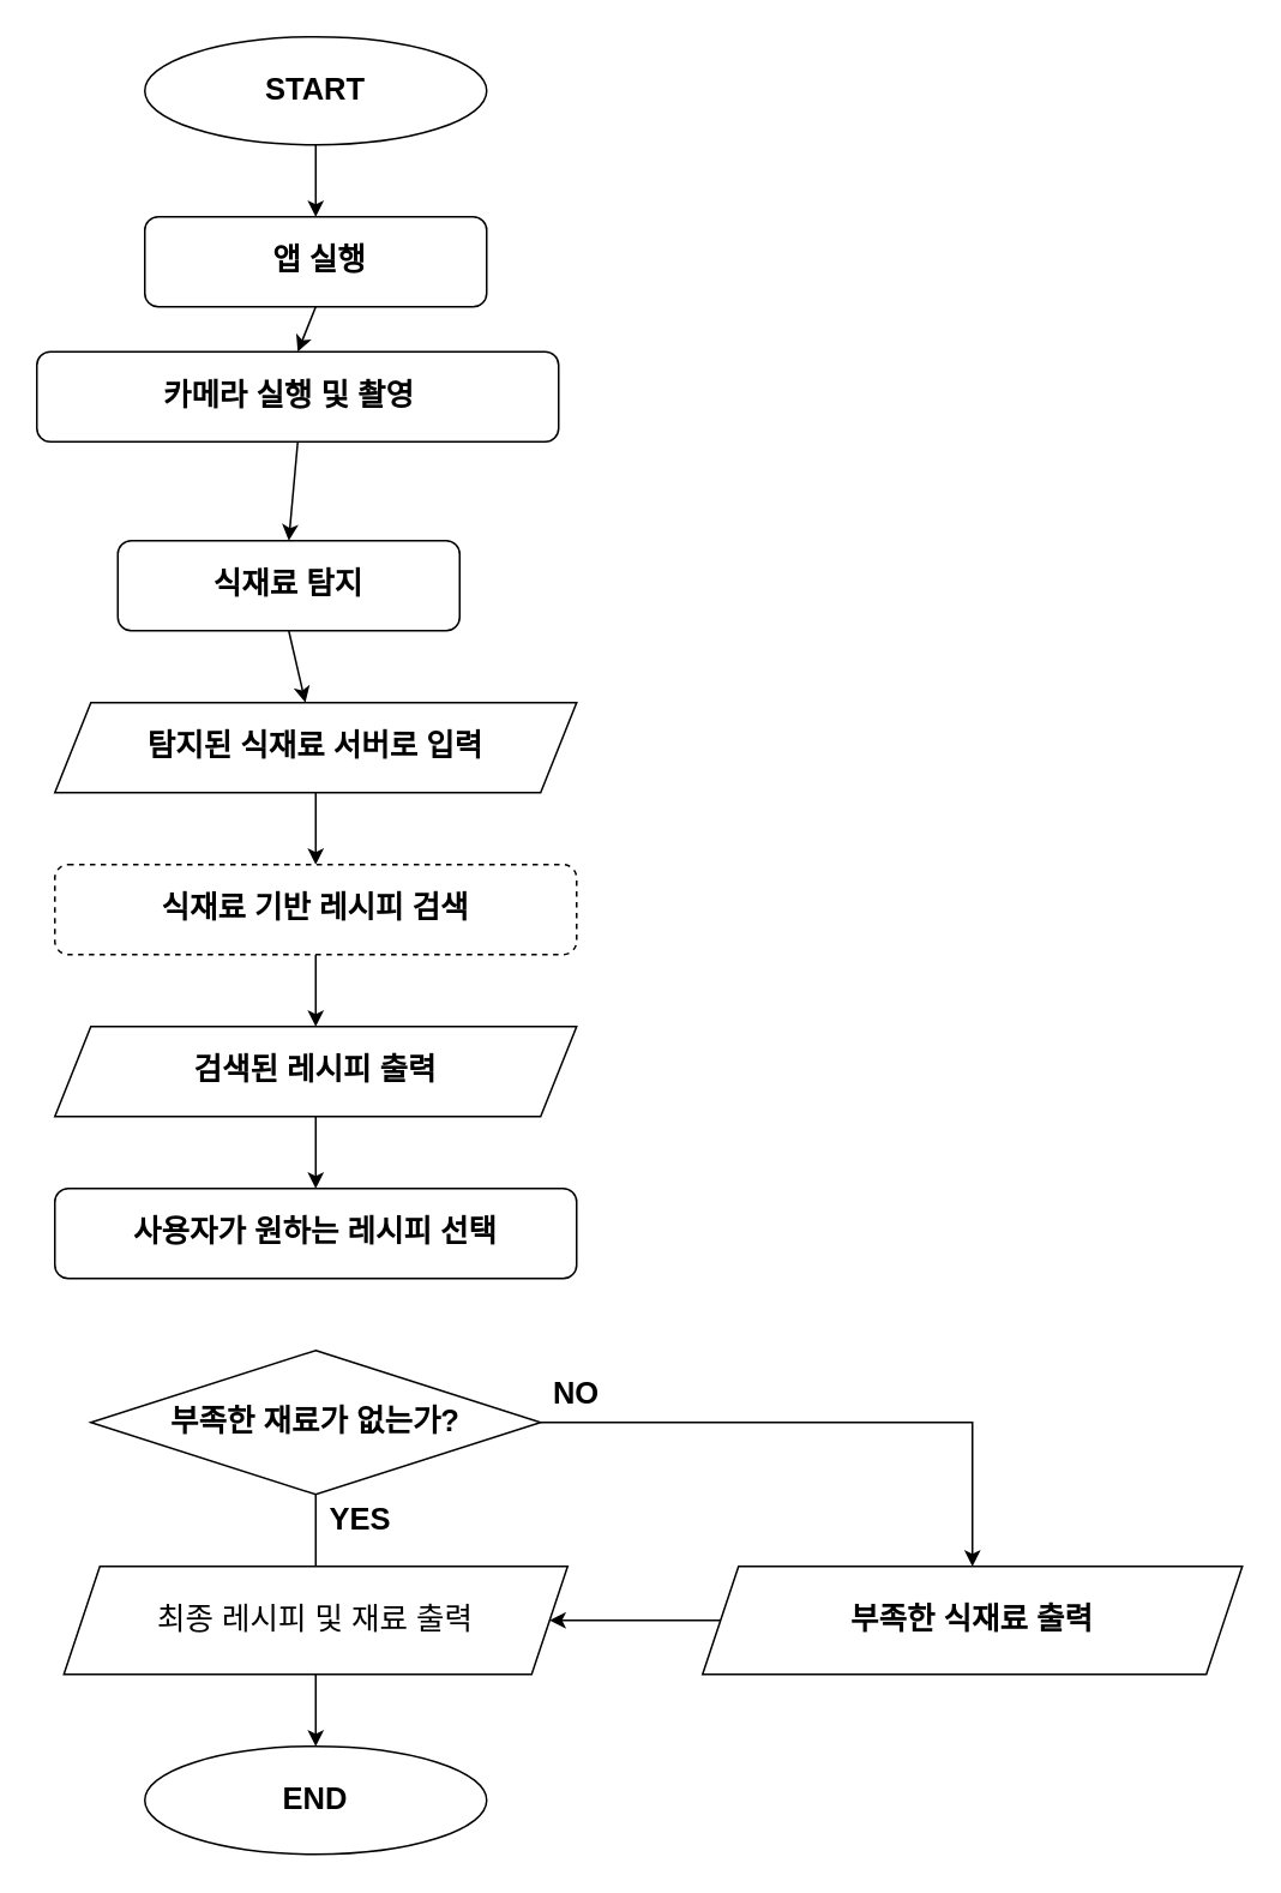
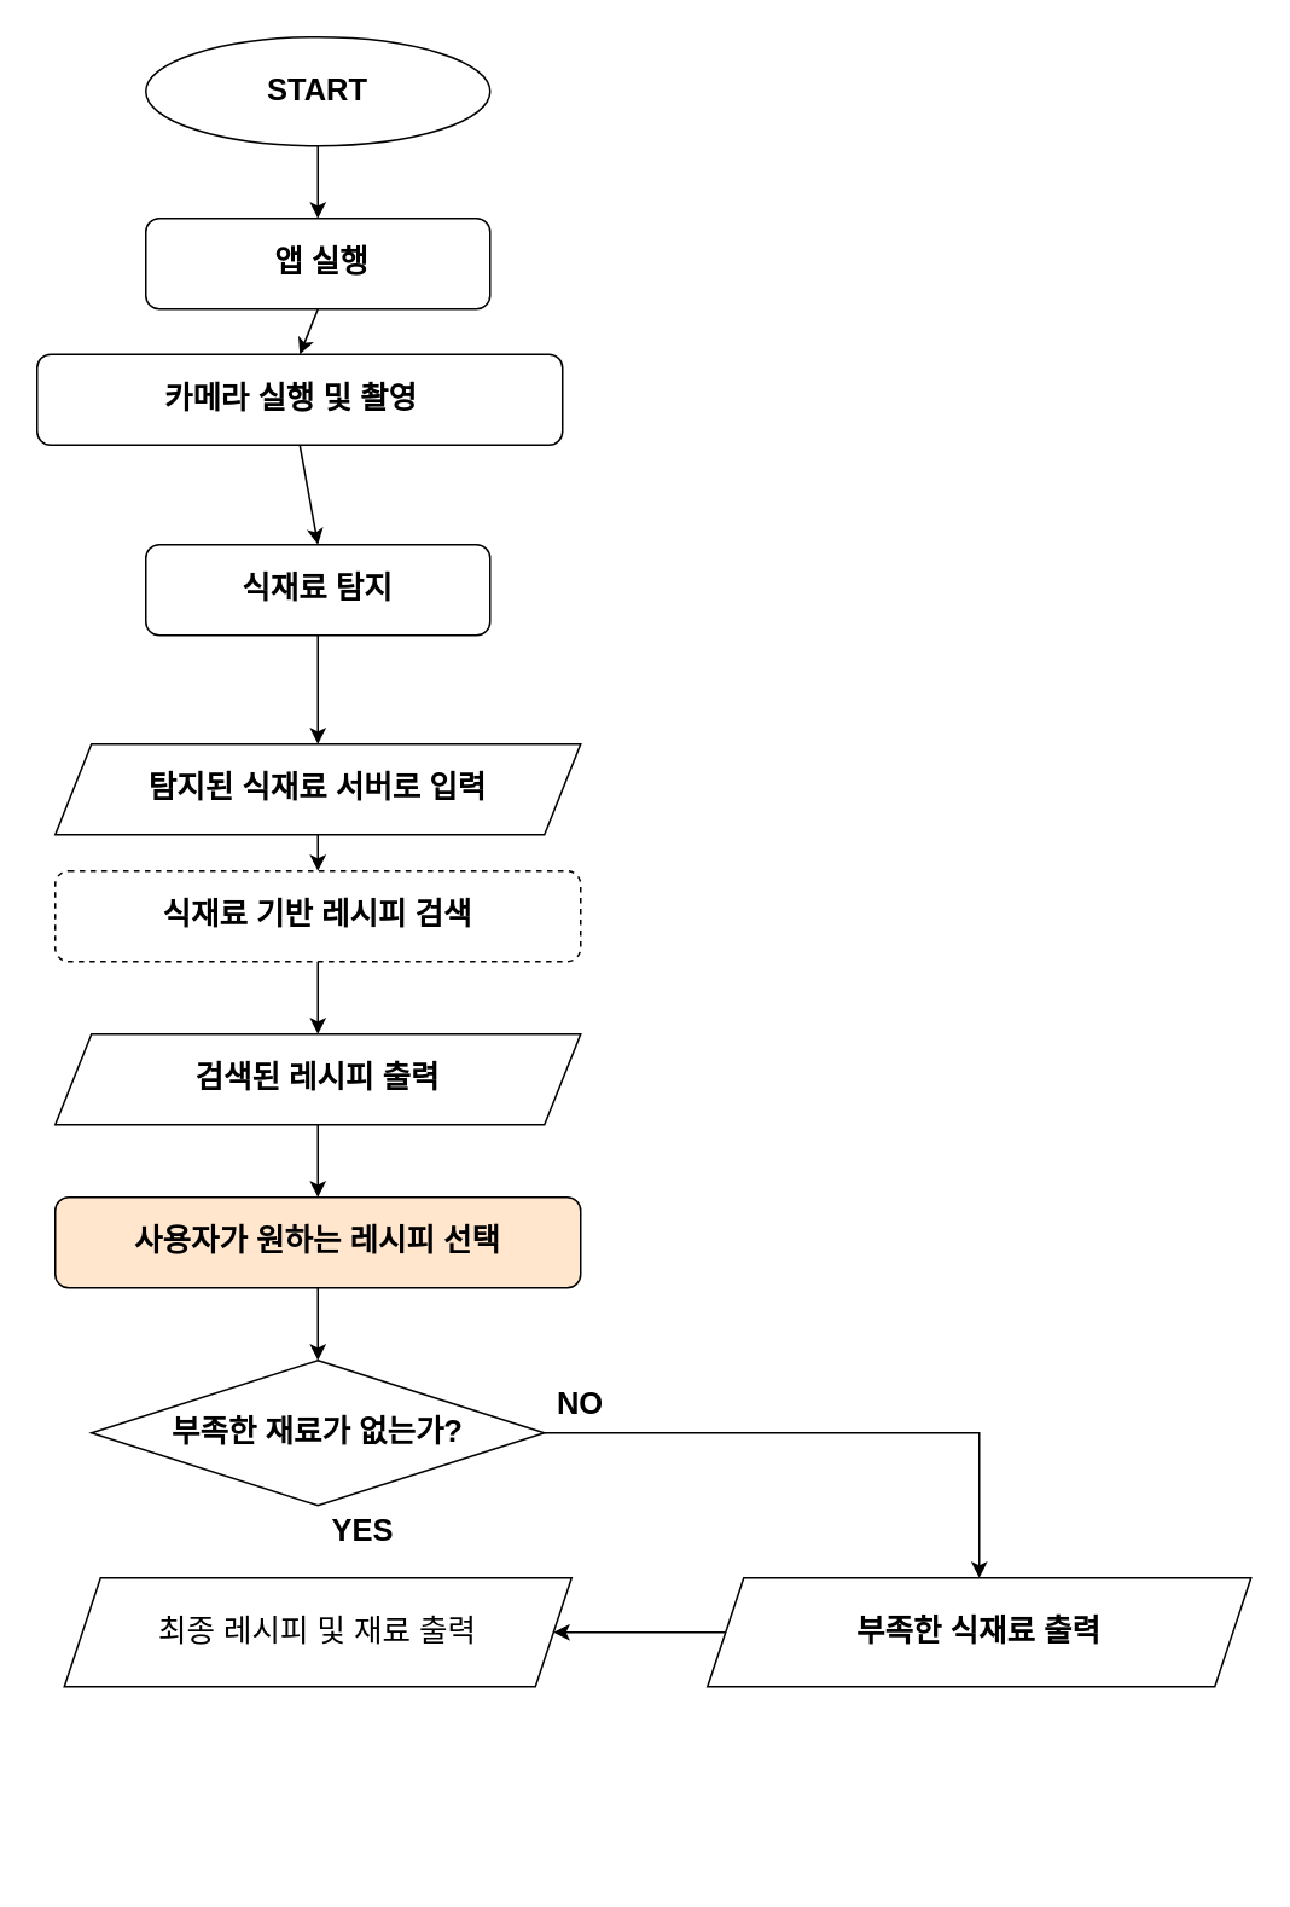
- <mxCell id="18" value="&lt;b&gt;식재료 탐지&lt;/b&gt;" style="rounded=1;whiteSpace=wrap;html=1;fontSize=17;" vertex="1" parent="1"><mxGeometry x="65" y="300" width="190" height="50" as="geometry" /></mxCell>
+ <mxCell id="18" value="&lt;b&gt;식재료 탐지&lt;/b&gt;" style="rounded=1;whiteSpace=wrap;html=1;fontSize=17;" vertex="1" parent="1"><mxGeometry x="80" y="300" width="190" height="50" as="geometry" /></mxCell>
- <mxCell id="8" value="&lt;b&gt;탐지된 식재료 서버로 입력&lt;/b&gt;" style="shape=parallelogram;perimeter=parallelogramPerimeter;whiteSpace=wrap;html=1;fixedSize=1;fontSize=17;" vertex="1" parent="1"><mxGeometry x="30" y="390" width="290" height="50" as="geometry" /></mxCell>
+ <mxCell id="8" value="&lt;b&gt;탐지된 식재료 서버로 입력&lt;/b&gt;" style="shape=parallelogram;perimeter=parallelogramPerimeter;whiteSpace=wrap;html=1;fixedSize=1;fontSize=17;" vertex="1" parent="1"><mxGeometry x="30" y="410" width="290" height="50" as="geometry" /></mxCell>
- <mxCell id="7" value="&lt;b&gt;사용자가 원하는 레시피 선택&lt;/b&gt;" style="rounded=1;whiteSpace=wrap;html=1;fontSize=17;" vertex="1" parent="1"><mxGeometry x="30" y="660" width="290" height="50" as="geometry" /></mxCell>
+ <mxCell id="7" value="&lt;b&gt;사용자가 원하는 레시피 선택&lt;/b&gt;" style="rounded=1;whiteSpace=wrap;html=1;fontSize=17;fillColor=#ffe6cc;" vertex="1" parent="1"><mxGeometry x="30" y="660" width="290" height="50" as="geometry" /></mxCell>
+ <mxCell id="21" value="" style="endArrow=classic;html=1;rounded=0;fontSize=17;exitX=0.5;exitY=1;exitDx=0;exitDy=0;entryX=0.5;entryY=0;entryDx=0;entryDy=0;" edge="1" parent="1" source="7" target="16"><mxGeometry width="50" height="50" relative="1" as="geometry"><mxPoint x="470" y="780" as="sourcePoint" /><mxPoint x="520" y="730" as="targetPoint" /></mxGeometry></mxCell>
- <mxCell id="17" value="" style="endArrow=classic;html=1;rounded=0;fontSize=17;exitX=0.5;exitY=1;exitDx=0;exitDy=0;entryX=0.5;entryY=0;entryDx=0;entryDy=0;" edge="1" parent="1" source="16" target="11"><mxGeometry width="50" height="50" relative="1" as="geometry"><mxPoint x="470" y="680" as="sourcePoint" /><mxPoint x="520" y="630" as="targetPoint" /></mxGeometry></mxCell>
- <mxCell id="11" value="&lt;b&gt;END&lt;/b&gt;" style="ellipse;whiteSpace=wrap;html=1;fontSize=17;" vertex="1" parent="1"><mxGeometry x="80" y="970" width="190" height="60" as="geometry" /></mxCell>
